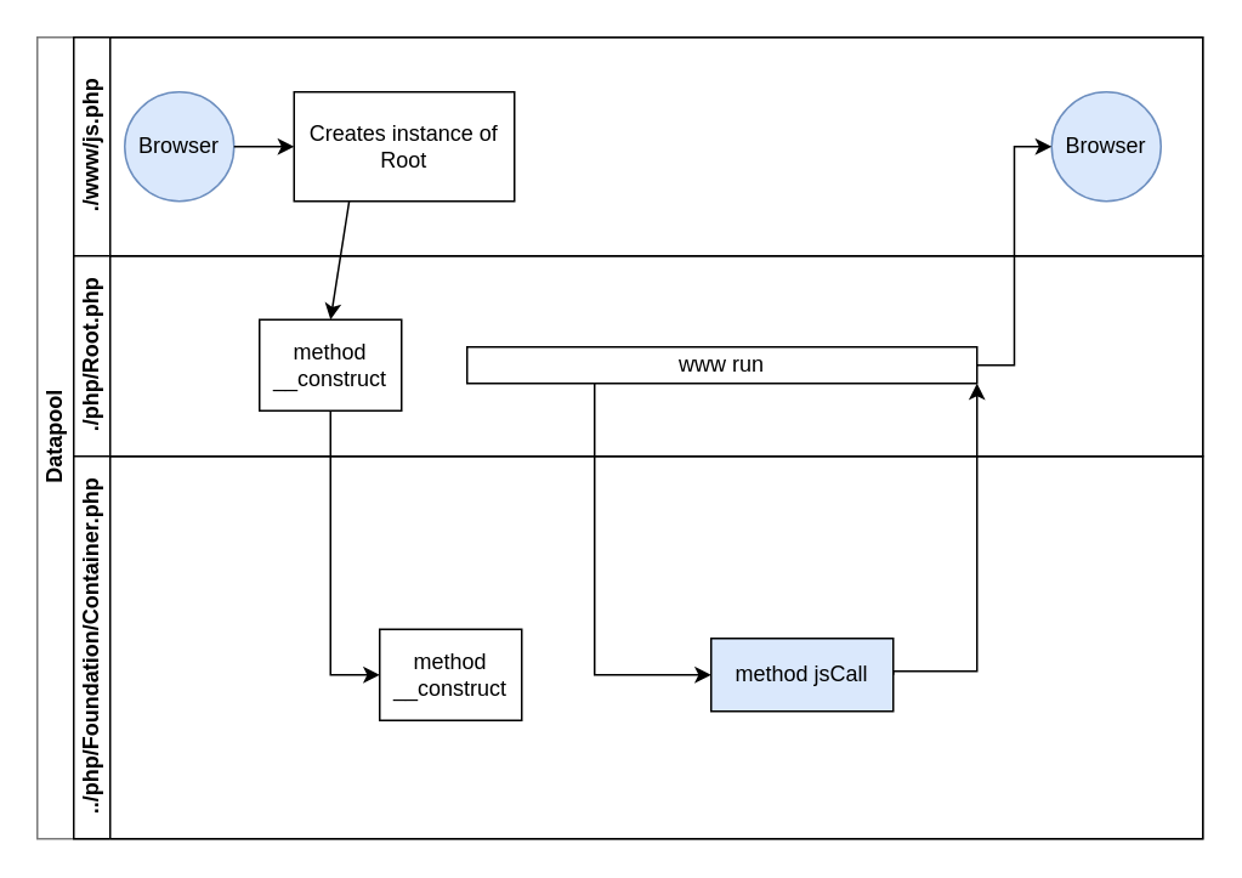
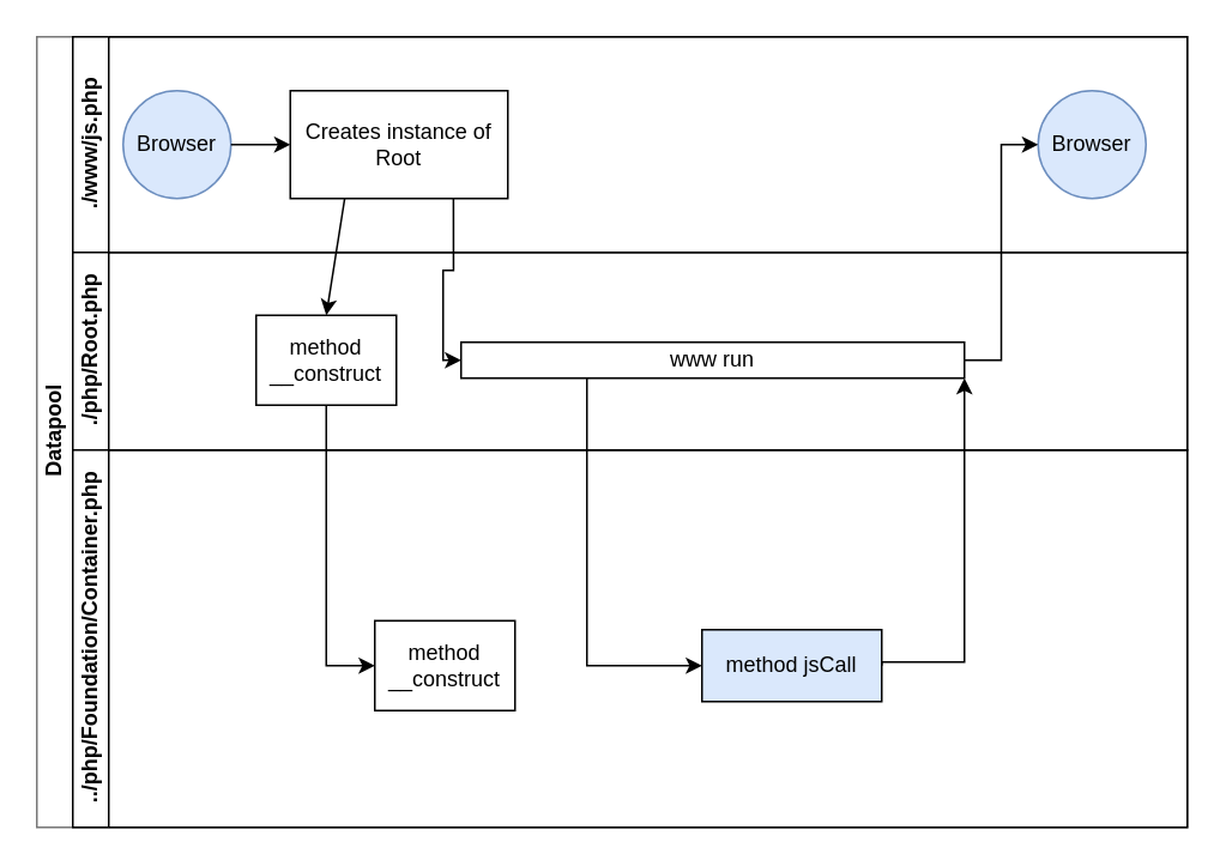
+ <mxCell id="17" value="" style="endArrow=classic;html=1;rounded=0;entryX=0;entryY=0.5;entryDx=0;entryDy=0;exitX=0.75;exitY=1;exitDx=0;exitDy=0;edgeStyle=orthogonalEdgeStyle;" parent="2" source="5" target="9" edge="1"><mxGeometry width="50" height="50" relative="1" as="geometry"><mxPoint x="136" y="290" as="sourcePoint" /><mxPoint x="186" y="240" as="targetPoint" /></mxGeometry></mxCell>
